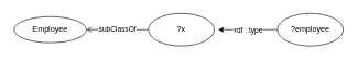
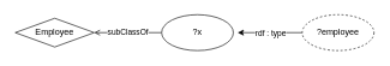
- <mxCell id="2" value="Employee" style="ellipse;whiteSpace=wrap;html=1;" vertex="1" parent="1"><mxGeometry x="20" y="25" width="110" height="40" as="geometry" /></mxCell>
+ <mxCell id="2" value="Employee" style="rhombus;whiteSpace=wrap;html=1;" vertex="1" parent="1"><mxGeometry x="20" y="25" width="110" height="40" as="geometry" /></mxCell>
- <mxCell id="6" value="?employee" style="ellipse;whiteSpace=wrap;html=1;" vertex="1" parent="1"><mxGeometry x="420" y="20" width="100" height="50" as="geometry" /></mxCell>
+ <mxCell id="6" value="?employee" style="ellipse;whiteSpace=wrap;html=1;dashed=1;" vertex="1" parent="1"><mxGeometry x="420" y="20" width="100" height="50" as="geometry" /></mxCell>
